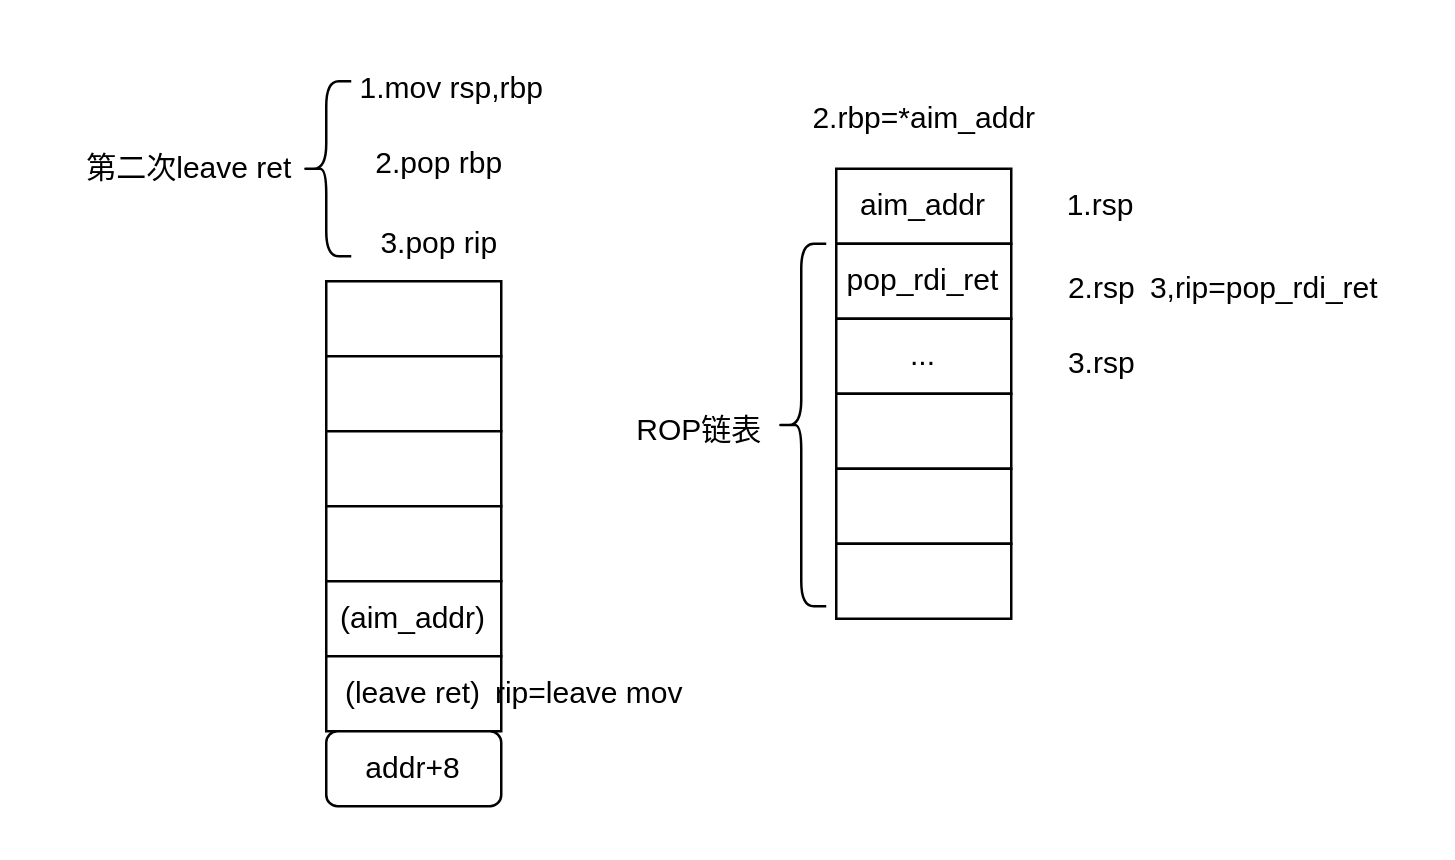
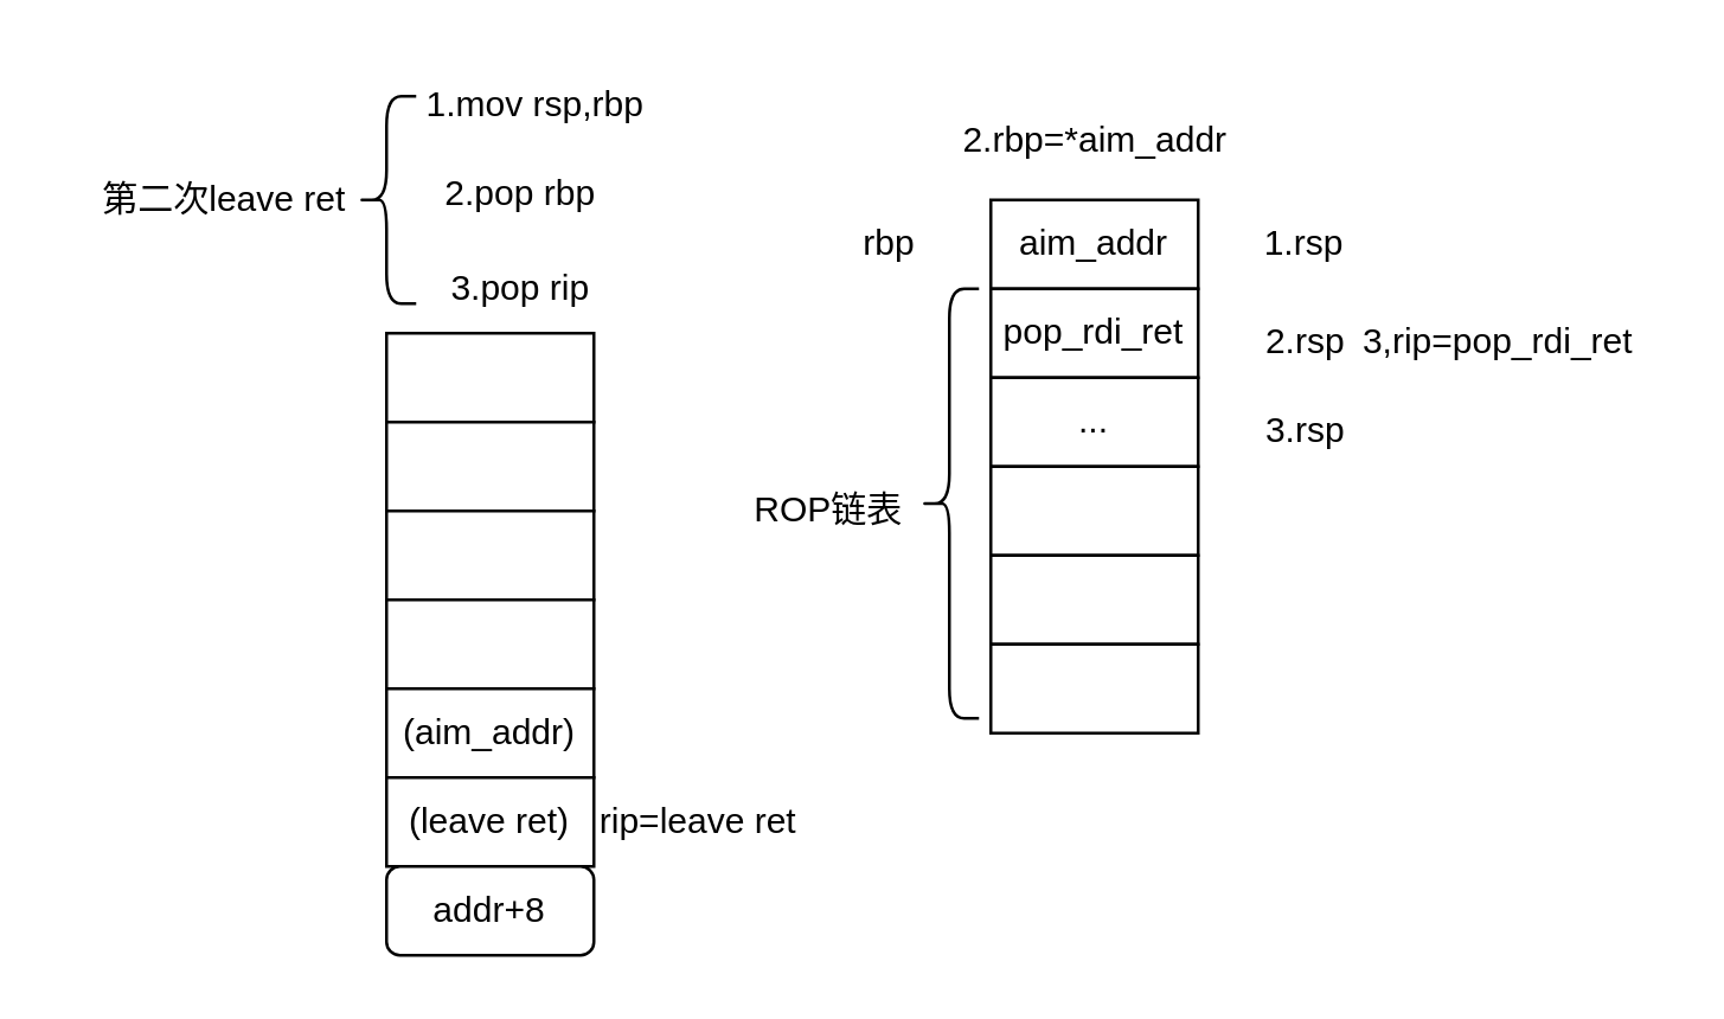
+ <mxCell id="19" value="rbp" style="text;html=1;align=center;verticalAlign=middle;whiteSpace=wrap;rounded=0;" vertex="1" parent="1"><mxGeometry x="270" y="67" width="60" height="30" as="geometry" /></mxCell>
- <mxCell id="22" value="rip=leave mov" style="text;html=1;align=center;verticalAlign=middle;resizable=0;points=[];autosize=1;strokeColor=none;fillColor=none;" vertex="1" parent="1"><mxGeometry x="190" y="262" width="90" height="30" as="geometry" /></mxCell>
+ <mxCell id="22" value="rip=leave ret" style="text;html=1;align=center;verticalAlign=middle;resizable=0;points=[];autosize=1;strokeColor=none;fillColor=none;" vertex="1" parent="1"><mxGeometry x="190" y="262" width="90" height="30" as="geometry" /></mxCell>
